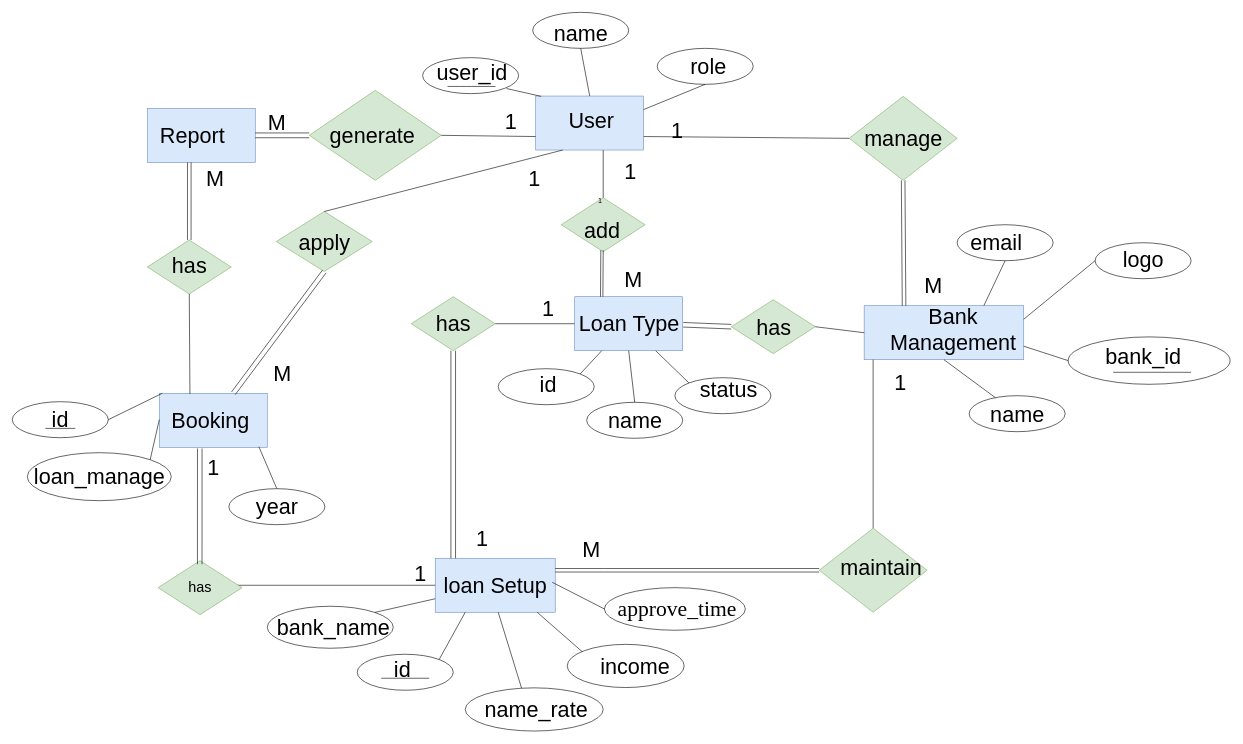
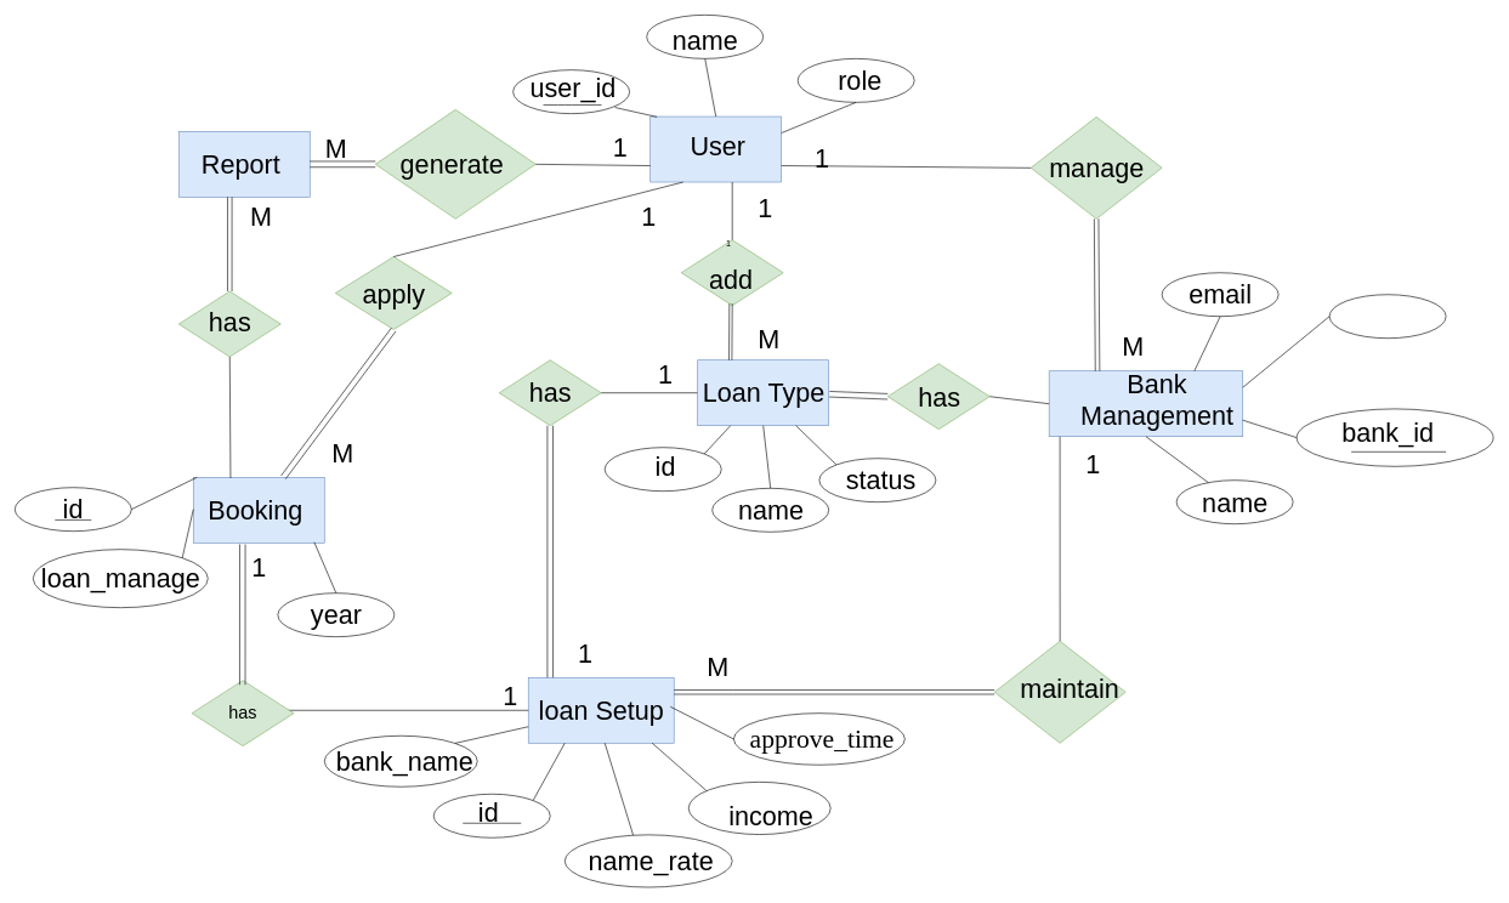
- <mxCell id="69" value="&lt;font style=&quot;font-size: 36px&quot;&gt;Report&lt;/font&gt;" style="text;html=1;align=center;verticalAlign=middle;resizable=0;points=[];;autosize=1;" parent="1" vertex="1"><mxGeometry x="260" y="210" width="120" height="30" as="geometry" /></mxCell>
+ <mxCell id="69" value="&lt;font style=&quot;font-size: 36px&quot;&gt;Report&lt;/font&gt;" style="text;html=1;align=center;verticalAlign=middle;resizable=0;points=[];;autosize=1;" parent="1" vertex="1"><mxGeometry x="270" y="210" width="120" height="30" as="geometry" /></mxCell>
- <mxCell id="78" value="&lt;font style=&quot;font-size: 36px&quot;&gt;email&lt;/font&gt;" style="text;html=1;align=center;verticalAlign=middle;resizable=0;points=[];;autosize=1;" parent="1" vertex="1"><mxGeometry x="1610" y="389" width="100" height="30" as="geometry" /></mxCell>
+ <mxCell id="78" value="&lt;font style=&quot;font-size: 36px&quot;&gt;email&lt;/font&gt;" style="text;html=1;align=center;verticalAlign=middle;resizable=0;points=[];;autosize=1;" parent="1" vertex="1"><mxGeometry x="1625" y="389" width="100" height="30" as="geometry" /></mxCell>
- <mxCell id="79" value="&lt;font style=&quot;font-size: 36px&quot;&gt;logo&lt;/font&gt;" style="text;html=1;align=center;verticalAlign=middle;resizable=0;points=[];;autosize=1;" parent="1" vertex="1"><mxGeometry x="1865" y="416.5" width="80" height="30" as="geometry" /></mxCell>
- <mxCell id="89" value="&lt;font style=&quot;font-size: 36px&quot;&gt;status&lt;/font&gt;" style="text;html=1;align=center;verticalAlign=middle;resizable=0;points=[];;autosize=1;" parent="1" vertex="1"><mxGeometry x="1158.5" y="634" width="110" height="30" as="geometry" /></mxCell>
+ <mxCell id="89" value="&lt;font style=&quot;font-size: 36px&quot;&gt;status&lt;/font&gt;" style="text;html=1;align=center;verticalAlign=middle;resizable=0;points=[];;autosize=1;" parent="1" vertex="1"><mxGeometry x="1153.5" y="644" width="110" height="30" as="geometry" /></mxCell>
- <mxCell id="99" value="&lt;font style=&quot;font-size: 36px&quot;&gt;income&lt;/font&gt;" style="text;html=1;align=center;verticalAlign=middle;resizable=0;points=[];;autosize=1;" parent="1" vertex="1"><mxGeometry x="992.5" y="1094.5" width="130" height="30" as="geometry" /></mxCell>
+ <mxCell id="99" value="&lt;font style=&quot;font-size: 36px&quot;&gt;income&lt;/font&gt;" style="text;html=1;align=center;verticalAlign=middle;resizable=0;points=[];;autosize=1;" parent="1" vertex="1"><mxGeometry x="992.5" y="1104.5" width="130" height="30" as="geometry" /></mxCell>
